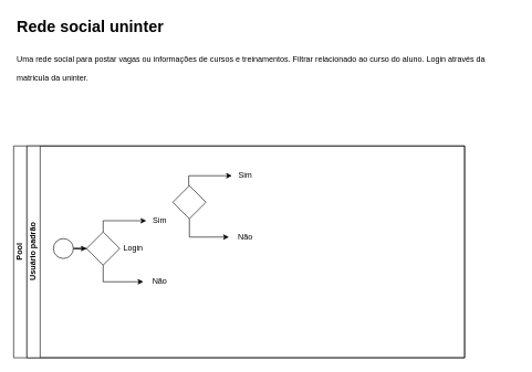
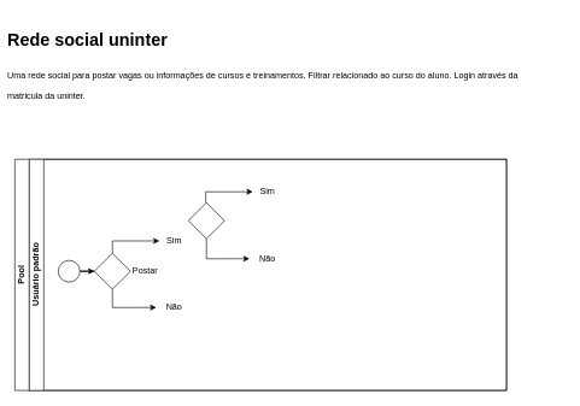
- <mxCell id="17" value="&lt;h1&gt;&lt;span style=&quot;background-color: initial;&quot;&gt;Rede social uninter&lt;/span&gt;&lt;/h1&gt;&lt;h1&gt;&lt;span style=&quot;font-size: 12px; font-weight: 400;&quot;&gt;Uma rede social para postar vagas ou informações de cursos e treinamentos. Filtrar relacionado ao curso do aluno. Login através da matricula da uninter.&amp;nbsp;&lt;/span&gt;&lt;/h1&gt;" style="text;html=1;spacing=5;spacingTop=-20;whiteSpace=wrap;overflow=hidden;rounded=0;" vertex="1" parent="1"><mxGeometry x="20" y="20" width="760" height="120" as="geometry" /></mxCell>
+ <mxCell id="17" value="&lt;h1&gt;&lt;span style=&quot;background-color: initial;&quot;&gt;Rede social uninter&lt;/span&gt;&lt;/h1&gt;&lt;h1&gt;&lt;span style=&quot;font-size: 12px; font-weight: 400;&quot;&gt;Uma rede social para postar vagas ou informações de cursos e treinamentos. Filtrar relacionado ao curso do aluno. Login através da matricula da uninter.&amp;nbsp;&lt;/span&gt;&lt;/h1&gt;" style="text;html=1;spacing=5;spacingTop=-20;whiteSpace=wrap;overflow=hidden;rounded=0;" vertex="1" parent="1"><mxGeometry x="5" y="35" width="760" height="120" as="geometry" /></mxCell>
- <mxCell id="8" value="Login" style="text;html=1;align=center;verticalAlign=middle;resizable=0;points=[];autosize=1;strokeColor=none;fillColor=none;" parent="3" vertex="1"><mxGeometry x="130" y="140" width="60" height="30" as="geometry" /></mxCell>
+ <mxCell id="8" value="Postar" style="text;html=1;align=center;verticalAlign=middle;resizable=0;points=[];autosize=1;strokeColor=none;fillColor=none;" parent="3" vertex="1"><mxGeometry x="130" y="140" width="60" height="30" as="geometry" /></mxCell>
